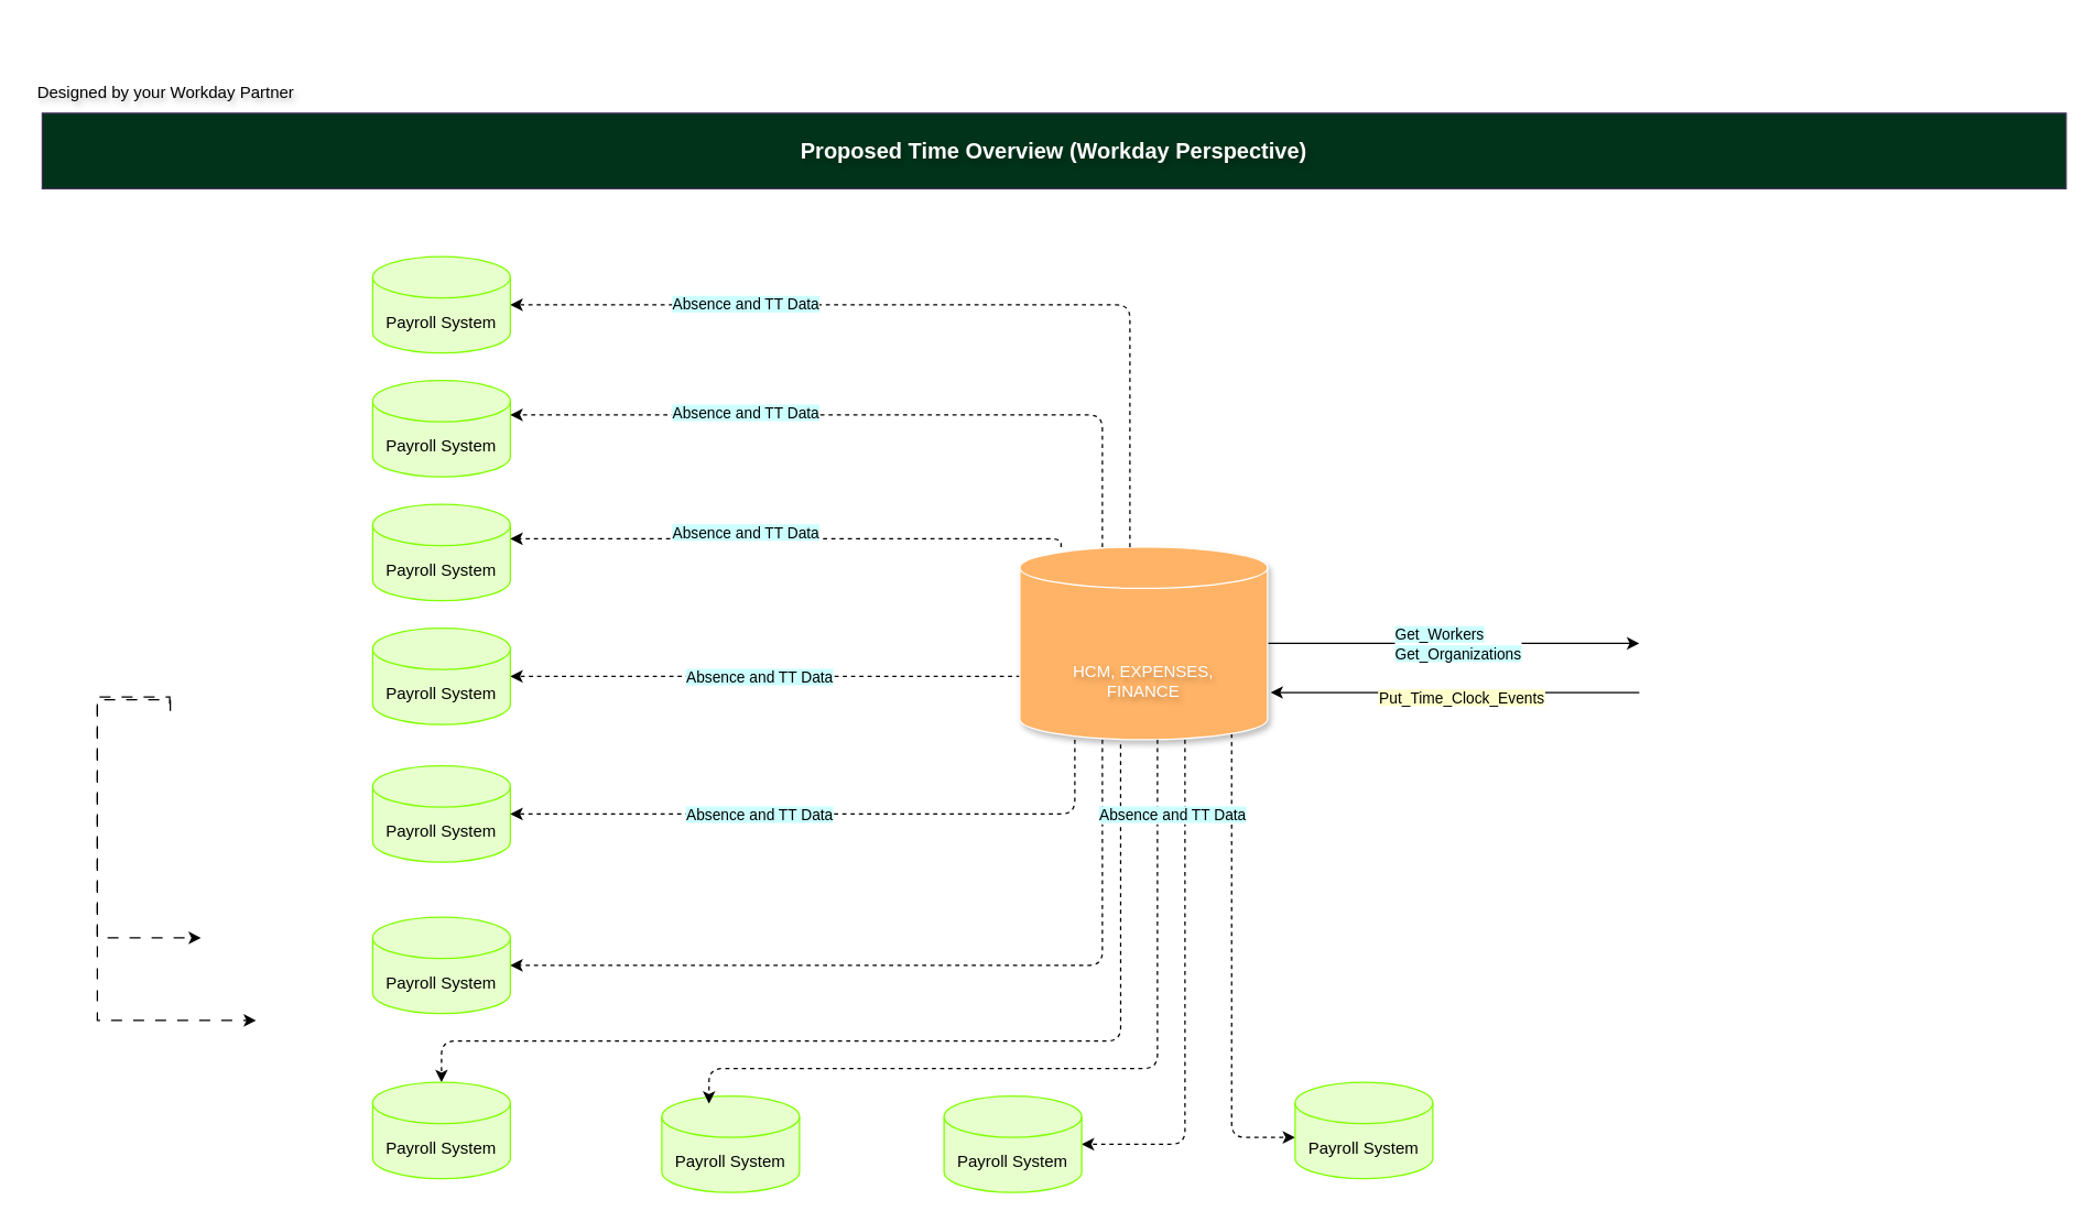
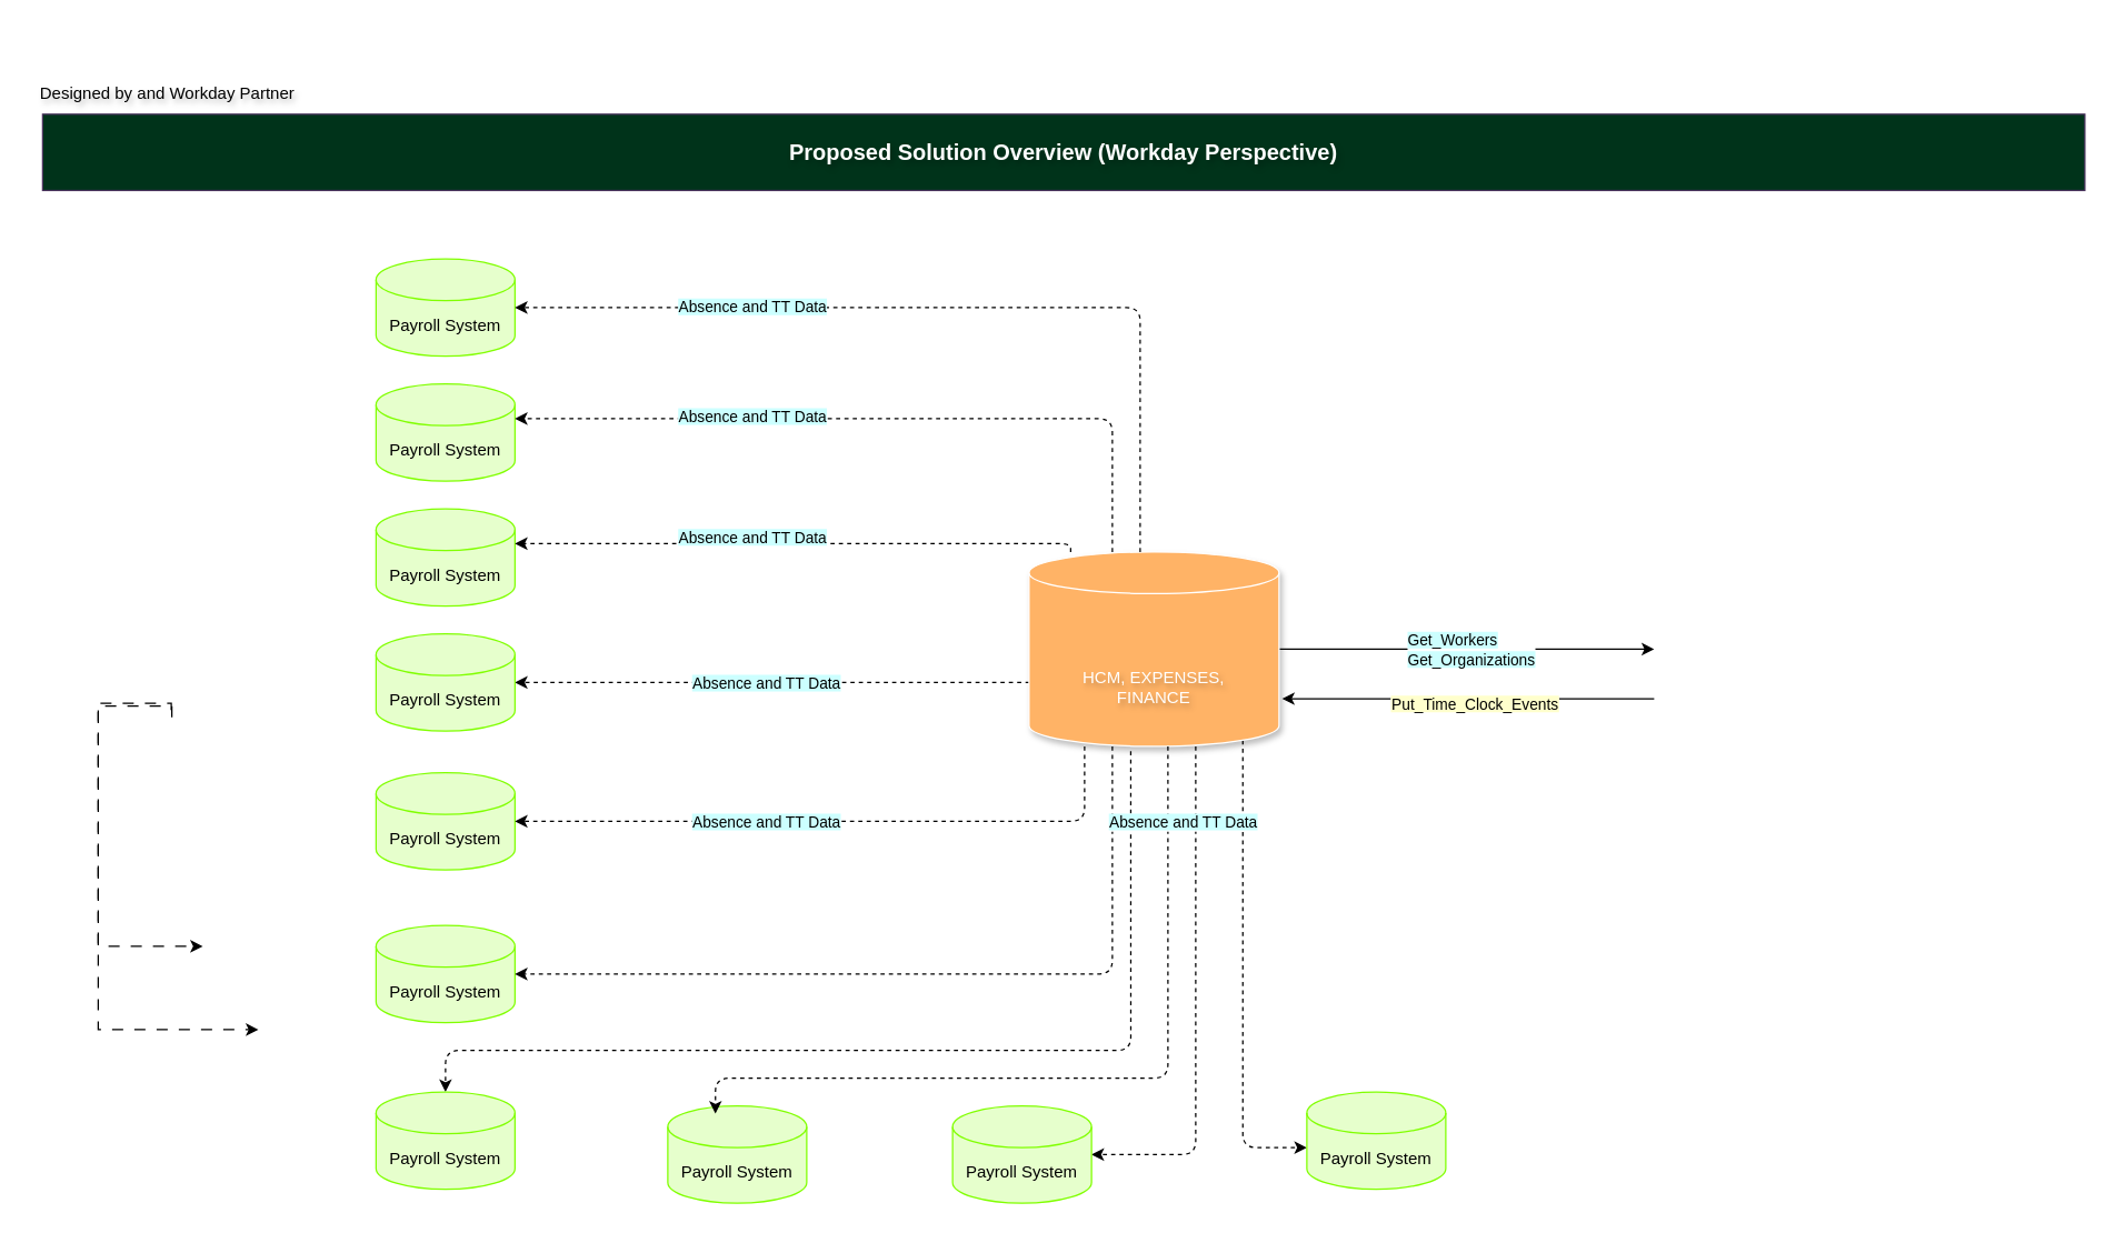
- <mxCell id="4" value="Designed by your Workday Partner" style="text;html=1;align=center;verticalAlign=middle;whiteSpace=wrap;rounded=0;textShadow=1;" vertex="1" parent="1"><mxGeometry x="20" y="51.78" width="200" height="30" as="geometry" /></mxCell>
+ <mxCell id="4" value="Designed by and Workday Partner" style="text;html=1;align=center;verticalAlign=middle;whiteSpace=wrap;rounded=0;textShadow=1;" vertex="1" parent="1"><mxGeometry x="20" y="51.78" width="200" height="30" as="geometry" /></mxCell>
- <mxCell id="5" value="&lt;b&gt;&lt;font style=&quot;font-size: 16px;&quot;&gt;Proposed Time Overview (Workday Perspective)&lt;/font&gt;&lt;/b&gt;" style="text;html=1;align=center;verticalAlign=middle;whiteSpace=wrap;rounded=0;fillColor=#00331A;fontColor=#ffffff;strokeColor=#432D57;textShadow=1;" vertex="1" parent="1"><mxGeometry x="30" y="81.78" width="1470" height="54.89" as="geometry" /></mxCell>
+ <mxCell id="5" value="&lt;b&gt;&lt;font style=&quot;font-size: 16px;&quot;&gt;Proposed Solution Overview (Workday Perspective)&lt;/font&gt;&lt;/b&gt;" style="text;html=1;align=center;verticalAlign=middle;whiteSpace=wrap;rounded=0;fillColor=#00331A;fontColor=#ffffff;strokeColor=#432D57;textShadow=1;" vertex="1" parent="1"><mxGeometry x="30" y="81.78" width="1470" height="54.89" as="geometry" /></mxCell>
